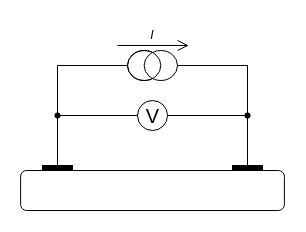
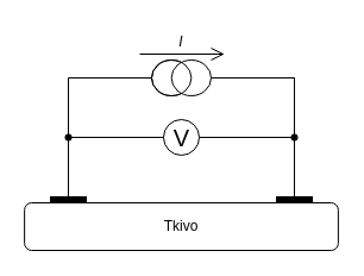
+ <mxCell id="11" value="Tkivo" style="text;html=1;align=center;verticalAlign=middle;whiteSpace=wrap;rounded=0;" vertex="1" parent="1"><mxGeometry x="122" y="175" width="60" height="30" as="geometry" /></mxCell>
